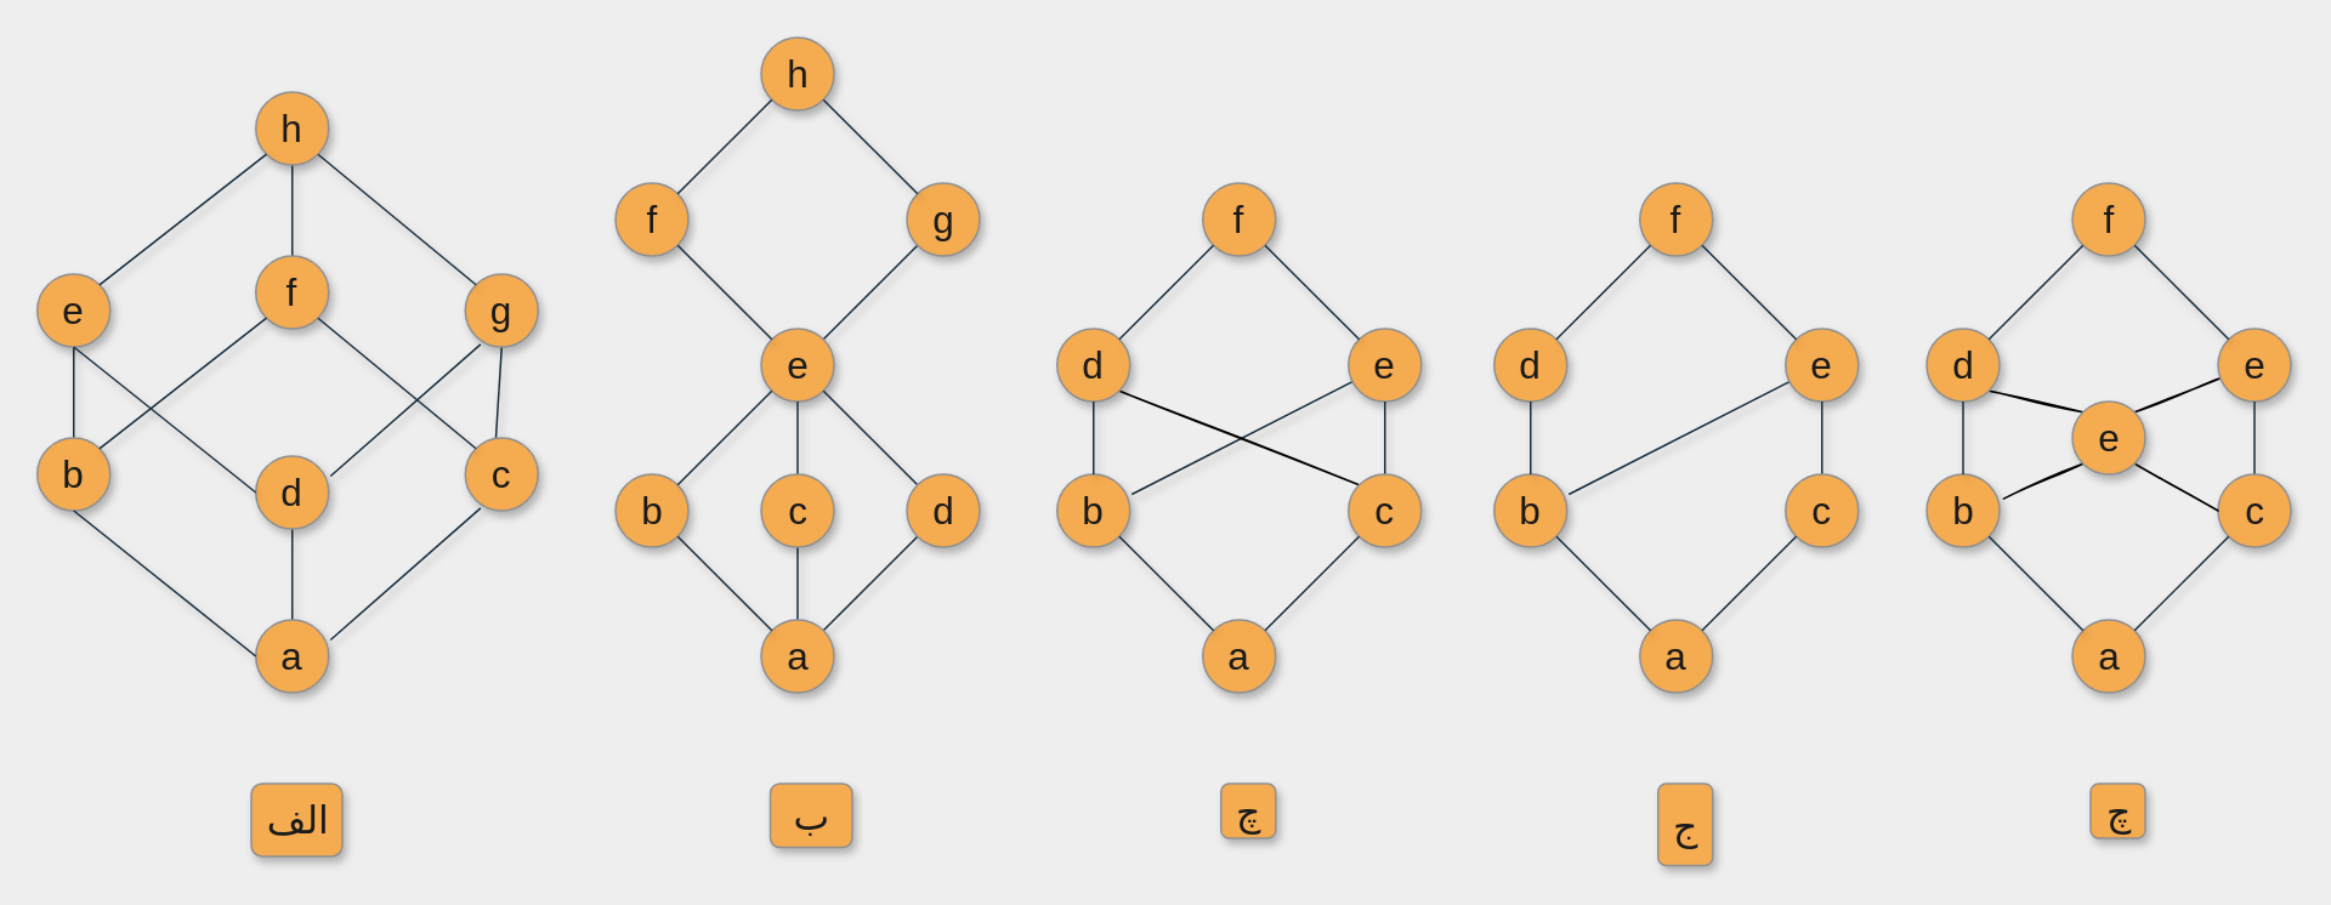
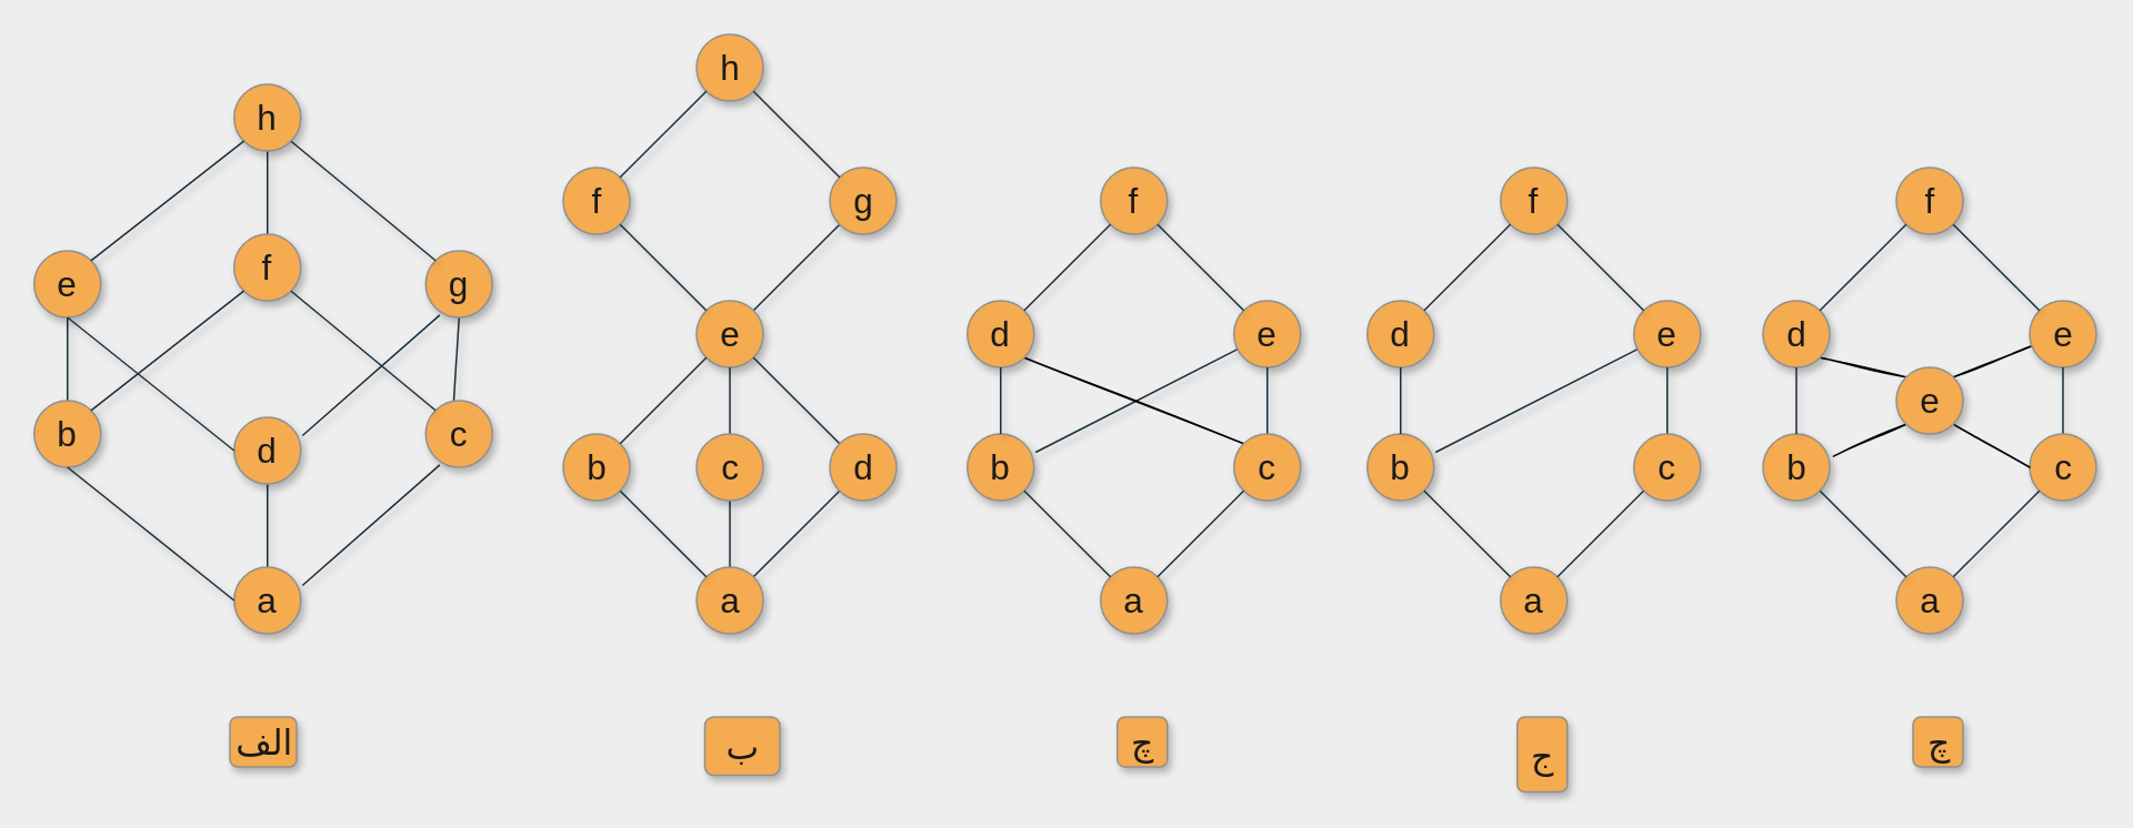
- <mxCell id="53" value="&lt;font style=&quot;font-size: 21px;&quot;&gt;الف&lt;/font&gt;" style="text;html=1;align=center;verticalAlign=middle;resizable=0;points=[];autosize=1;fontSize=21;sketch=0;rounded=1;labelBackgroundColor=none;labelBorderColor=none;fontFamily=Helvetica;shadow=1;fillColor=#F5AB50;strokeColor=#909090;fontColor=#1A1A1A;" vertex="1" parent="1"><mxGeometry x="137.5" y="430" width="50" height="40" as="geometry" /></mxCell>
+ <mxCell id="53" value="&lt;font style=&quot;font-size: 21px;&quot;&gt;الف&lt;/font&gt;" style="text;html=1;align=center;verticalAlign=middle;resizable=0;points=[];autosize=1;fontSize=21;sketch=0;rounded=1;labelBackgroundColor=none;labelBorderColor=none;fontFamily=Helvetica;shadow=1;fillColor=#F5AB50;strokeColor=#909090;fontColor=#1A1A1A;" vertex="1" parent="1"><mxGeometry x="137.5" y="430" width="40" height="30" as="geometry" /></mxCell>
